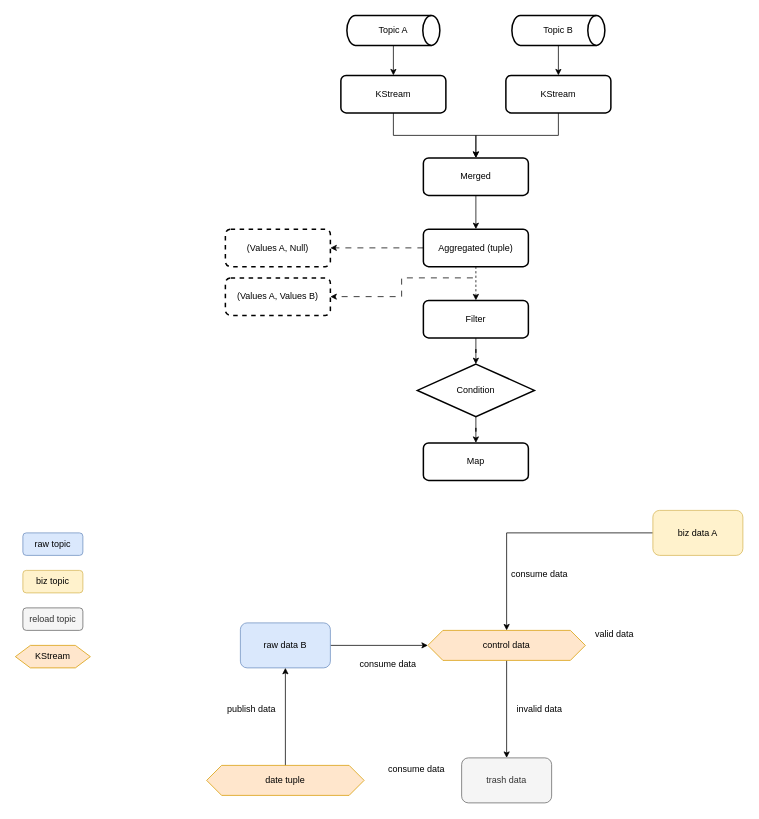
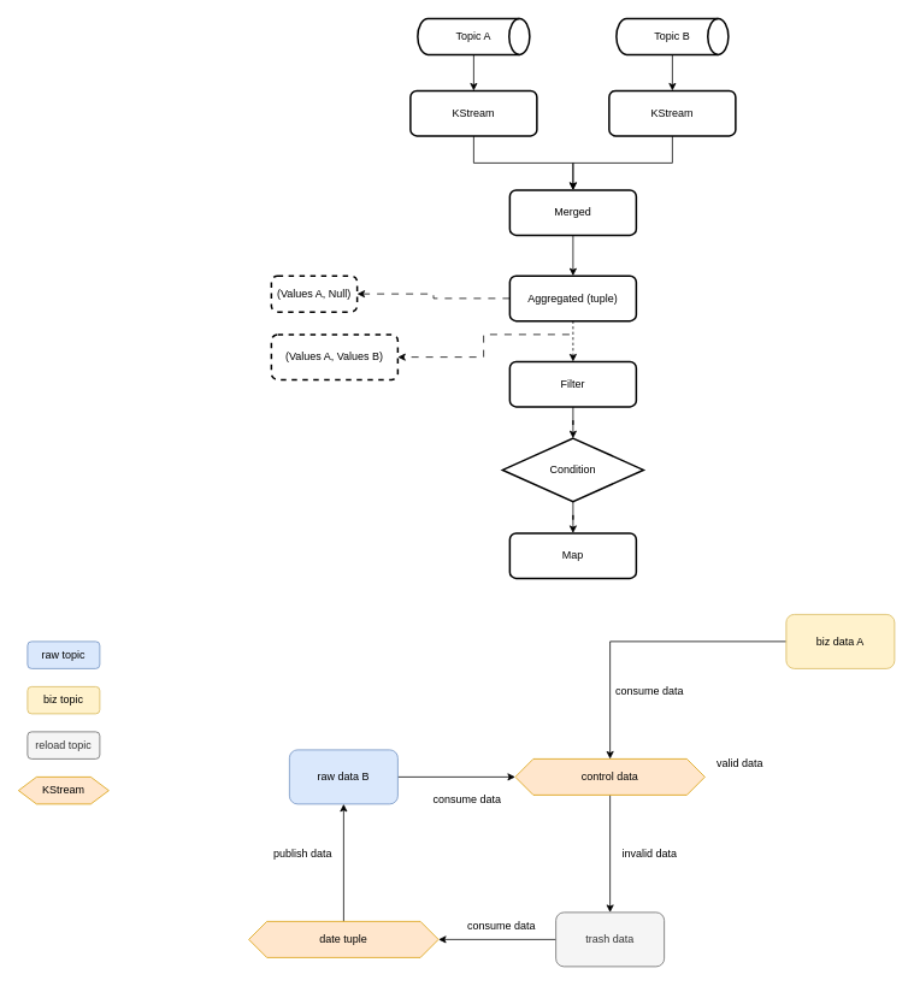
- <mxCell id="14" value="(Values A, Null)" style="rounded=1;whiteSpace=wrap;html=1;absoluteArcSize=1;arcSize=14;strokeWidth=2;dashed=1;" parent="1" vertex="1"><mxGeometry x="300" y="305" width="140" height="50" as="geometry" /></mxCell>
+ <mxCell id="14" value="(Values A, Null)" style="rounded=1;whiteSpace=wrap;html=1;absoluteArcSize=1;arcSize=14;strokeWidth=2;dashed=1;" parent="1" vertex="1"><mxGeometry x="300" y="305" width="95" height="40" as="geometry" /></mxCell>
+ <mxCell id="29" style="edgeStyle=orthogonalEdgeStyle;rounded=0;orthogonalLoop=1;jettySize=auto;html=1;entryX=1;entryY=0.5;entryDx=0;entryDy=0;" edge="1" parent="1" source="30" target="34"><mxGeometry relative="1" as="geometry" /></mxCell>
